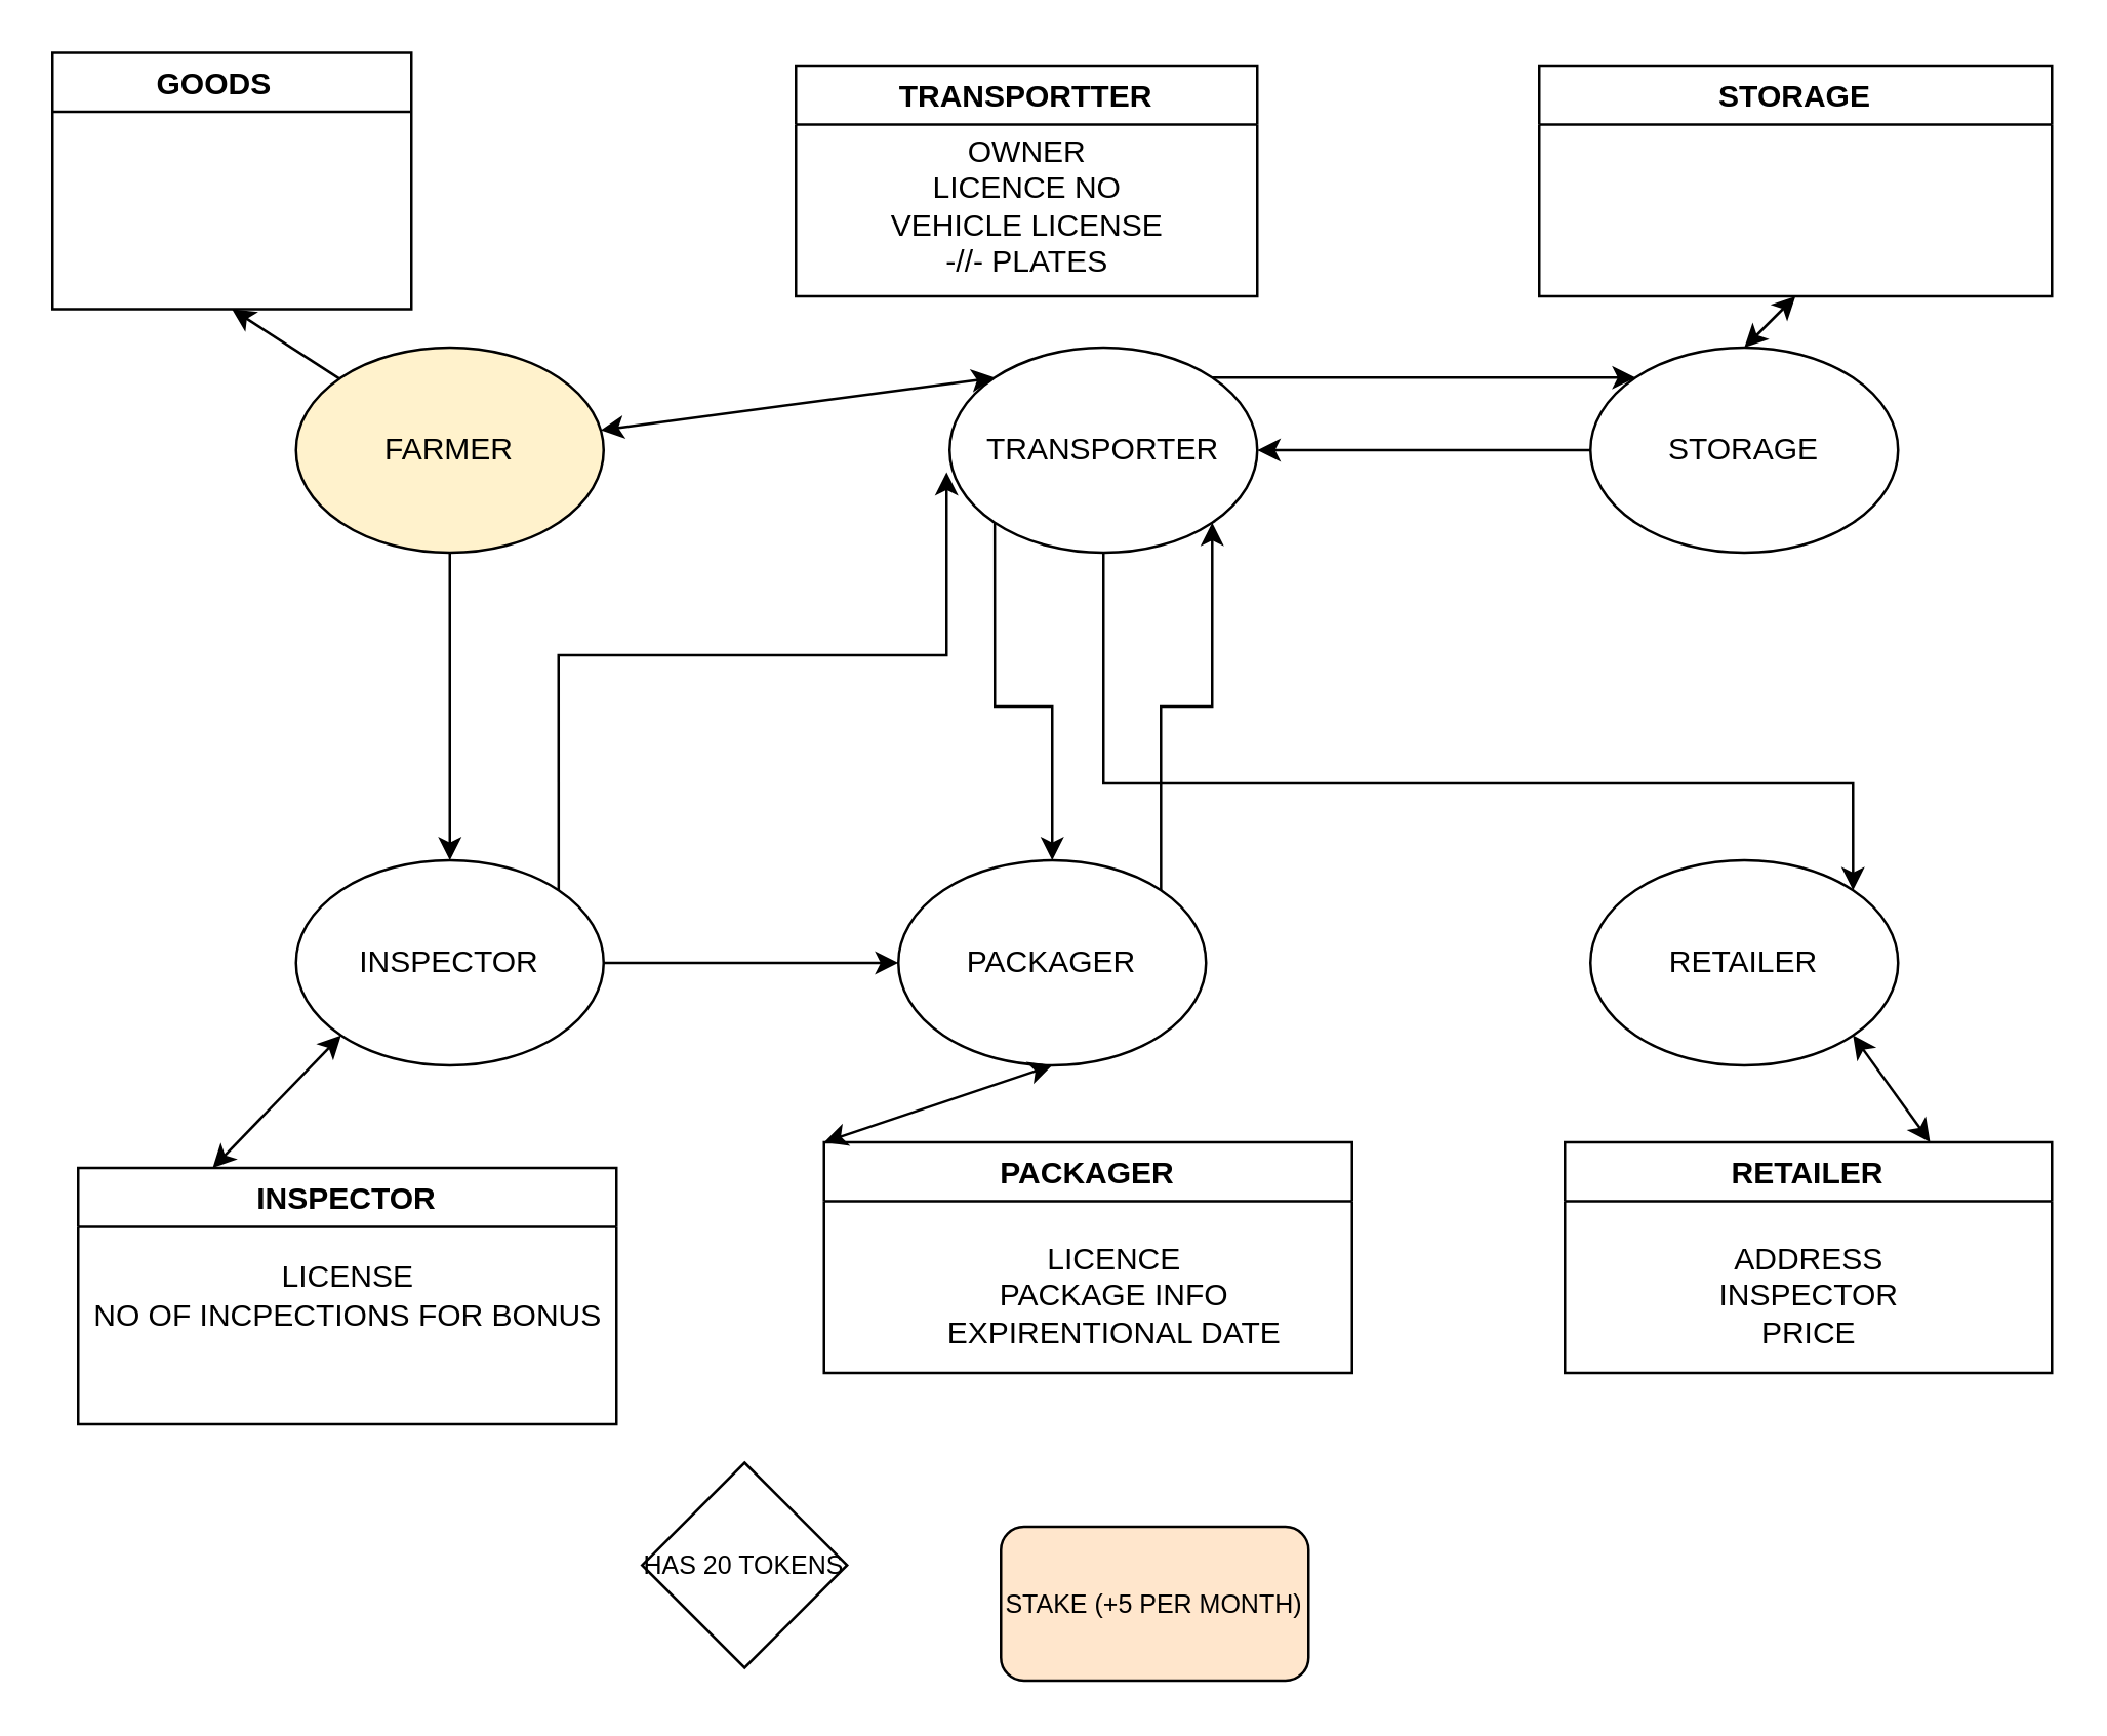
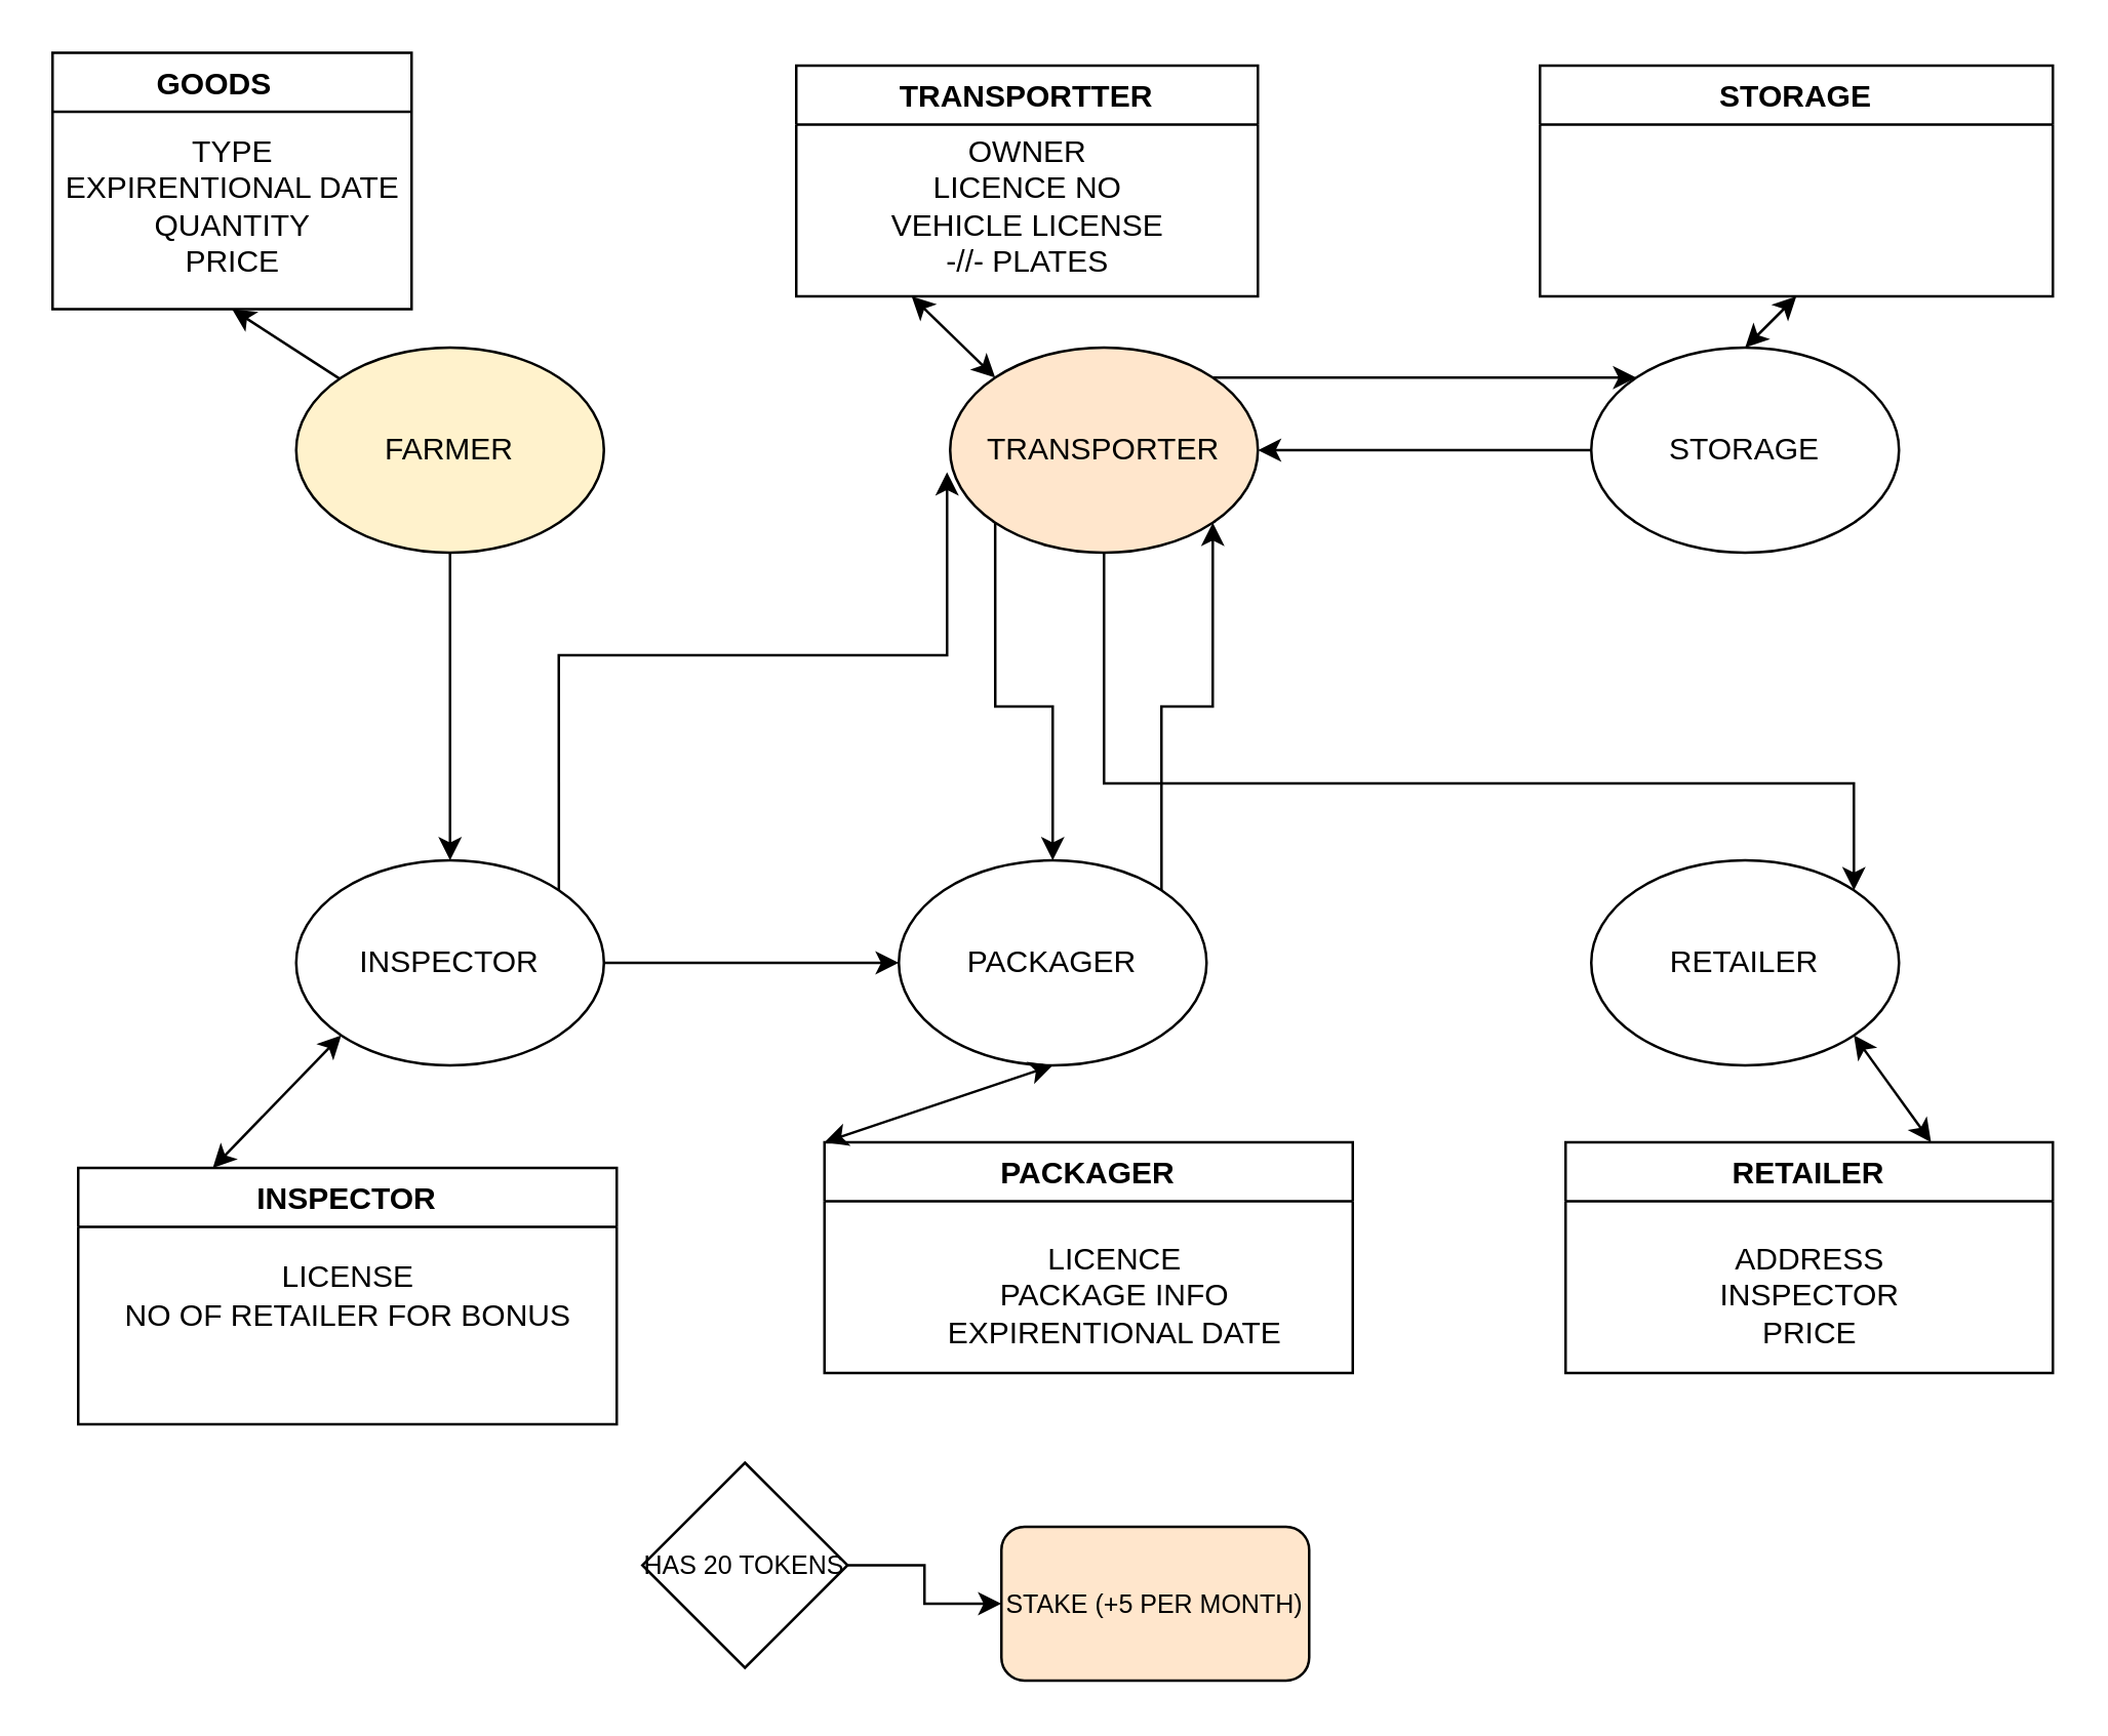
+ <mxCell id="21" value="&lt;div&gt;TYPE&lt;/div&gt;&lt;div&gt;EXPIRENTIONAL DATE&lt;/div&gt;&lt;div&gt;QUANTITY&lt;/div&gt;&lt;div&gt;PRICE&lt;br&gt;&lt;/div&gt;" style="text;html=1;align=center;verticalAlign=middle;resizable=0;points=[];autosize=1;strokeColor=none;fillColor=none;" vertex="1" parent="20"><mxGeometry y="30" width="140" height="60" as="geometry" /></mxCell>
- <mxCell id="24" value="" style="endArrow=classic;startArrow=classic;html=1;rounded=0;exitX=0;exitY=0;exitDx=0;exitDy=0;" edge="1" parent="1" source="16" target="18"><mxGeometry width="50" height="50" relative="1" as="geometry"><mxPoint x="340" y="345" as="sourcePoint" /><mxPoint x="390" y="295" as="targetPoint" /></mxGeometry></mxCell>
+ <mxCell id="24" value="" style="endArrow=classic;startArrow=classic;html=1;rounded=0;exitX=0;exitY=0;exitDx=0;exitDy=0;entryX=0.25;entryY=1;entryDx=0;entryDy=0;" edge="1" parent="1" source="16" target="22"><mxGeometry width="50" height="50" relative="1" as="geometry"><mxPoint x="340" y="345" as="sourcePoint" /><mxPoint x="390" y="295" as="targetPoint" /></mxGeometry></mxCell>
- <mxCell id="16" value="TRANSPORTER" style="ellipse;whiteSpace=wrap;html=1;" vertex="1" parent="1"><mxGeometry x="370" y="135" width="120" height="80" as="geometry" /></mxCell>
+ <mxCell id="16" value="TRANSPORTER" style="ellipse;whiteSpace=wrap;html=1;fillColor=#ffe6cc;" vertex="1" parent="1"><mxGeometry x="370" y="135" width="120" height="80" as="geometry" /></mxCell>
- <mxCell id="28" value="&lt;div&gt;LICENSE&lt;/div&gt;&lt;div&gt;NO OF INCPECTIONS FOR BONUS&lt;br&gt;&lt;/div&gt;" style="text;html=1;align=center;verticalAlign=middle;resizable=0;points=[];autosize=1;strokeColor=none;fillColor=none;" vertex="1" parent="27"><mxGeometry y="35" width="210" height="30" as="geometry" /></mxCell>
+ <mxCell id="28" value="&lt;div&gt;LICENSE&lt;/div&gt;&lt;div&gt;NO OF RETAILER FOR BONUS&lt;br&gt;&lt;/div&gt;" style="text;html=1;align=center;verticalAlign=middle;resizable=0;points=[];autosize=1;strokeColor=none;fillColor=none;" vertex="1" parent="27"><mxGeometry y="35" width="210" height="30" as="geometry" /></mxCell>
+ <mxCell id="2" style="edgeStyle=orthogonalEdgeStyle;rounded=0;orthogonalLoop=1;jettySize=auto;html=1;exitX=1;exitY=0.5;exitDx=0;exitDy=0;entryX=0;entryY=0.5;entryDx=0;entryDy=0;fontSize=10;" parent="1" source="3" target="4" edge="1"><mxGeometry relative="1" as="geometry" /></mxCell>
